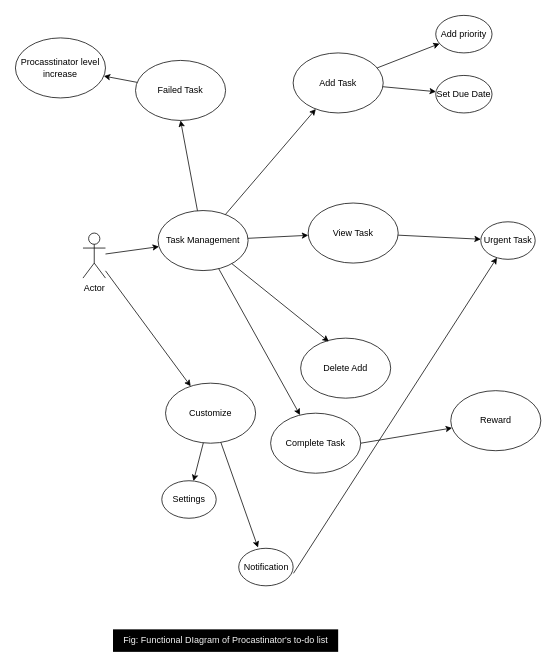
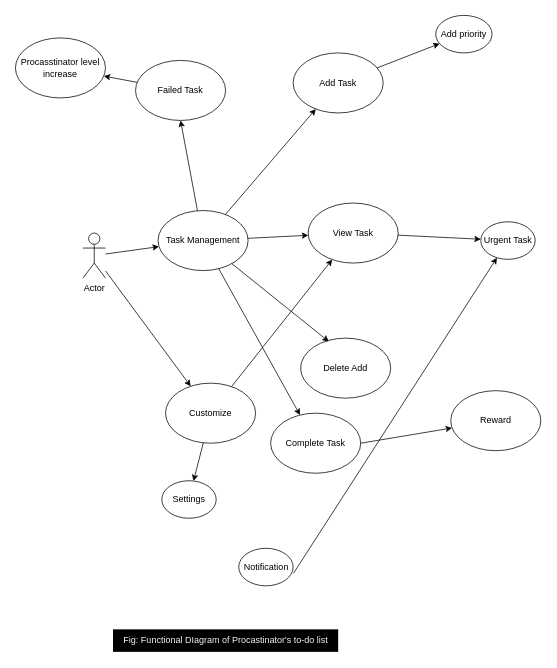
- <mxCell id="13" value="" style="endArrow=classic;html=1;rounded=0;" edge="1" parent="1" source="4" target="6"><mxGeometry width="50" height="50" relative="1" as="geometry"><mxPoint x="400" y="360" as="sourcePoint" /><mxPoint x="450" y="310" as="targetPoint" /></mxGeometry></mxCell>
- <mxCell id="6" value="Set Due Date" style="ellipse;whiteSpace=wrap;html=1;" vertex="1" parent="1"><mxGeometry x="580" y="100" width="75" height="50" as="geometry" /></mxCell>
- <mxCell id="24" value="" style="endArrow=classic;html=1;rounded=0;entryX=0.354;entryY=-0.02;entryDx=0;entryDy=0;entryPerimeter=0;" edge="1" parent="1" source="9" target="23"><mxGeometry width="50" height="50" relative="1" as="geometry"><mxPoint x="300" y="660" as="sourcePoint" /><mxPoint x="350" y="610" as="targetPoint" /></mxGeometry></mxCell>
+ <mxCell id="24" value="" style="endArrow=classic;html=1;rounded=0;" edge="1" parent="1" source="9" target="8"><mxGeometry width="50" height="50" relative="1" as="geometry"><mxPoint x="300" y="660" as="sourcePoint" /><mxPoint x="350" y="610" as="targetPoint" /></mxGeometry></mxCell>
